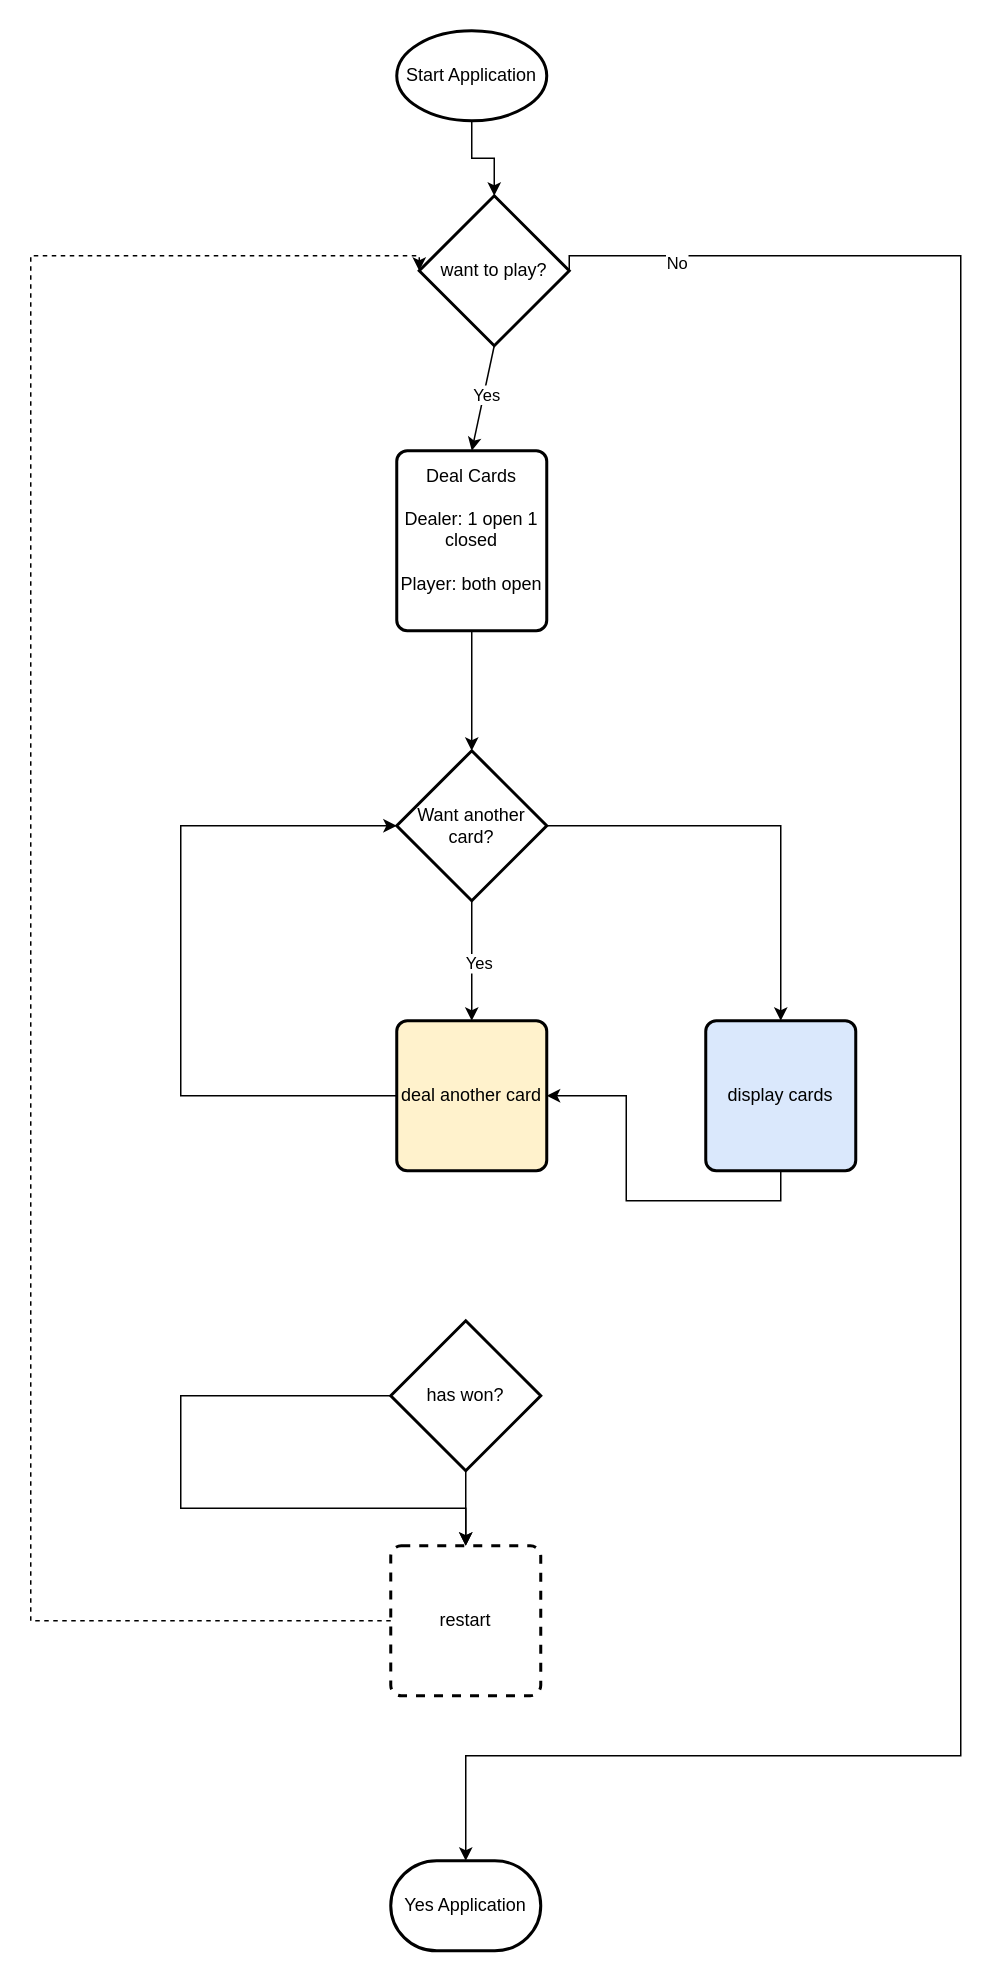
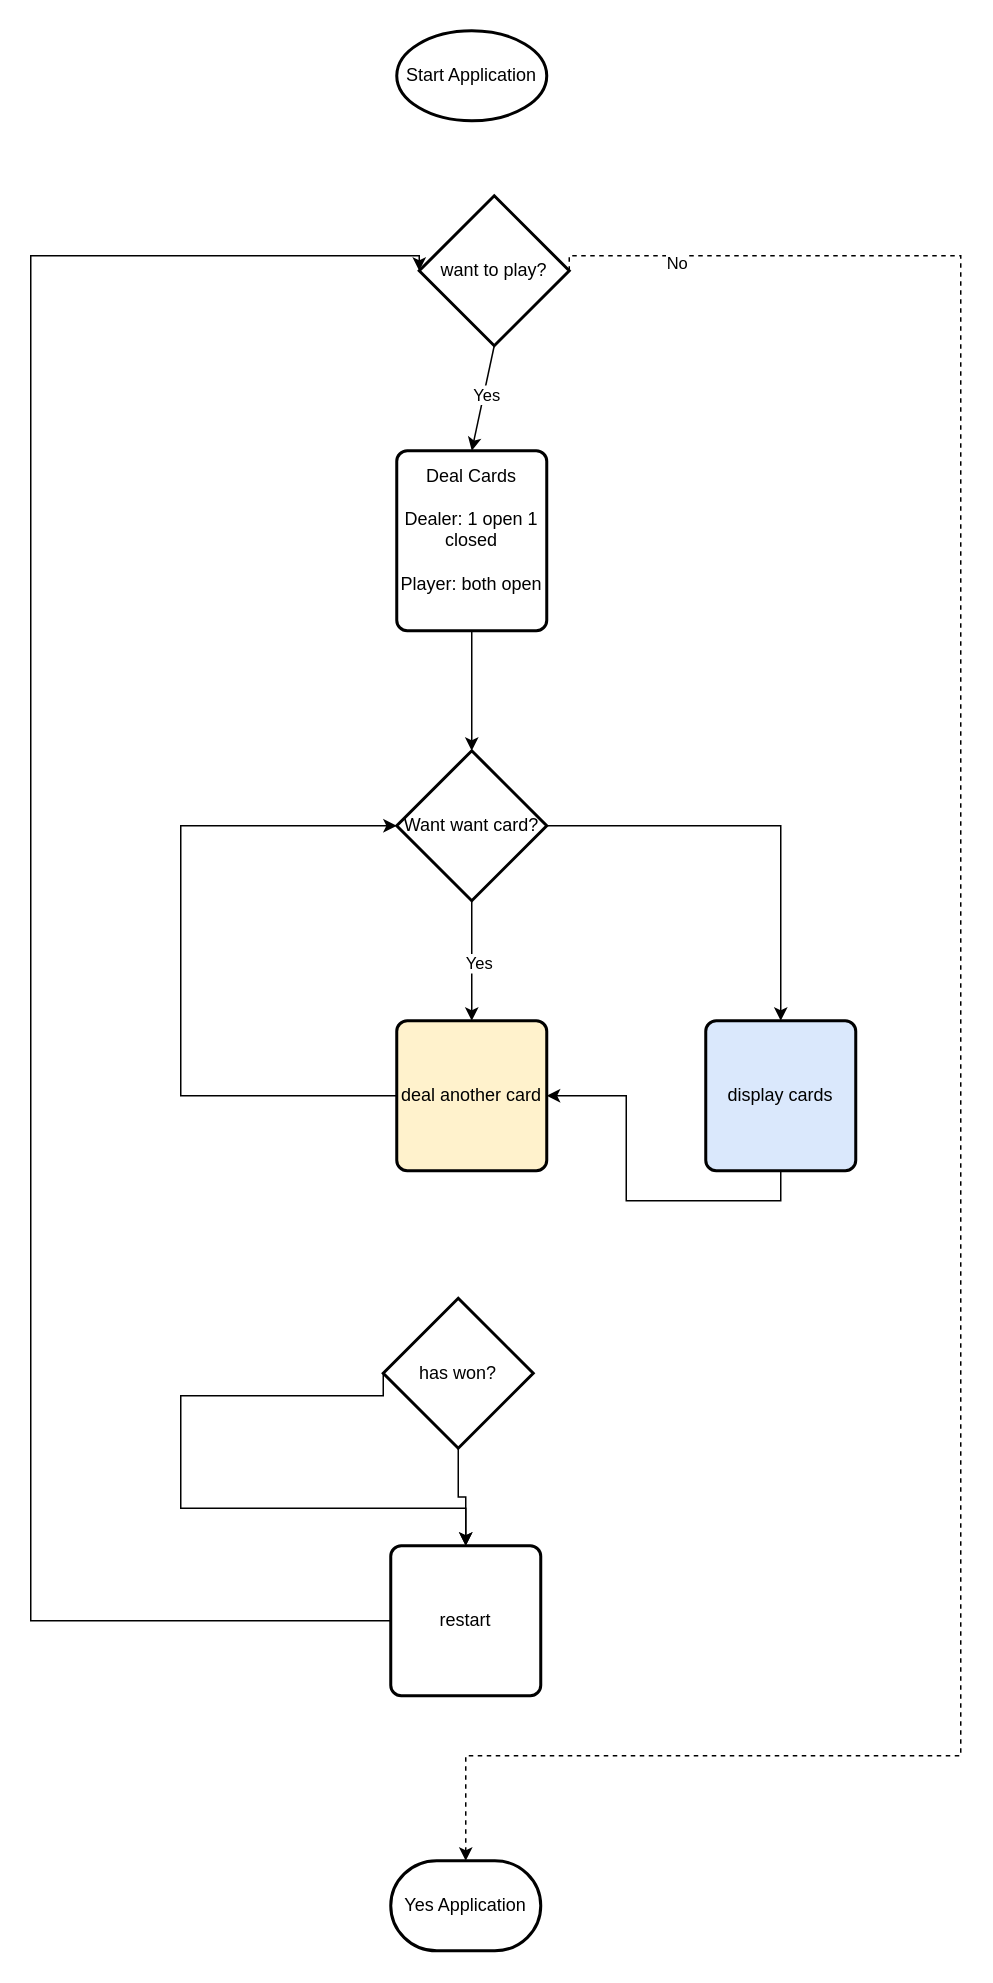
- <mxCell id="2" value="" style="edgeStyle=orthogonalEdgeStyle;rounded=0;orthogonalLoop=1;jettySize=auto;html=1;" edge="1" parent="1" source="3" target="4"><mxGeometry relative="1" as="geometry" /></mxCell>
- <mxCell id="12" value="Want another card?" style="strokeWidth=2;html=1;shape=mxgraph.flowchart.decision;whiteSpace=wrap;" vertex="1" parent="1"><mxGeometry x="264" y="500" width="100" height="100" as="geometry" /></mxCell>
+ <mxCell id="12" value="Want want card?" style="strokeWidth=2;html=1;shape=mxgraph.flowchart.decision;whiteSpace=wrap;" vertex="1" parent="1"><mxGeometry x="264" y="500" width="100" height="100" as="geometry" /></mxCell>
- <mxCell id="21" style="edgeStyle=orthogonalEdgeStyle;rounded=0;orthogonalLoop=1;jettySize=auto;html=1;exitX=0;exitY=0.5;exitDx=0;exitDy=0;entryX=0;entryY=0.5;entryDx=0;entryDy=0;entryPerimeter=0;dashed=1;" edge="1" parent="1" source="20" target="4"><mxGeometry relative="1" as="geometry"><Array as="points"><mxPoint x="20" y="1080" /><mxPoint x="20" y="170" /></Array></mxGeometry></mxCell>
+ <mxCell id="21" style="edgeStyle=orthogonalEdgeStyle;rounded=0;orthogonalLoop=1;jettySize=auto;html=1;exitX=0;exitY=0.5;exitDx=0;exitDy=0;entryX=0;entryY=0.5;entryDx=0;entryDy=0;entryPerimeter=0;" edge="1" parent="1" source="20" target="4"><mxGeometry relative="1" as="geometry"><Array as="points"><mxPoint x="20" y="1080" /><mxPoint x="20" y="170" /></Array></mxGeometry></mxCell>
- <mxCell id="23" style="edgeStyle=orthogonalEdgeStyle;rounded=0;orthogonalLoop=1;jettySize=auto;html=1;exitX=1;exitY=0.5;exitDx=0;exitDy=0;exitPerimeter=0;entryX=0.5;entryY=0;entryDx=0;entryDy=0;entryPerimeter=0;" edge="1" parent="1" source="4" target="22"><mxGeometry relative="1" as="geometry"><Array as="points"><mxPoint x="640" y="170" /><mxPoint x="640" y="1170" /><mxPoint x="310" y="1170" /></Array></mxGeometry></mxCell>
+ <mxCell id="23" style="edgeStyle=orthogonalEdgeStyle;rounded=0;orthogonalLoop=1;jettySize=auto;html=1;exitX=1;exitY=0.5;exitDx=0;exitDy=0;exitPerimeter=0;entryX=0.5;entryY=0;entryDx=0;entryDy=0;entryPerimeter=0;dashed=1;" edge="1" parent="1" source="4" target="22"><mxGeometry relative="1" as="geometry"><Array as="points"><mxPoint x="640" y="170" /><mxPoint x="640" y="1170" /><mxPoint x="310" y="1170" /></Array></mxGeometry></mxCell>
- <mxCell id="18" value="has won?" style="strokeWidth=2;html=1;shape=mxgraph.flowchart.decision;whiteSpace=wrap;" vertex="1" parent="1"><mxGeometry x="260" y="880" width="100" height="100" as="geometry" /></mxCell>
+ <mxCell id="18" value="has won?" style="strokeWidth=2;html=1;shape=mxgraph.flowchart.decision;whiteSpace=wrap;" vertex="1" parent="1"><mxGeometry x="255" y="865" width="100" height="100" as="geometry" /></mxCell>
- <mxCell id="20" value="restart" style="rounded=1;whiteSpace=wrap;html=1;absoluteArcSize=1;arcSize=14;strokeWidth=2;dashed=1;" vertex="1" parent="1"><mxGeometry x="260" y="1030" width="100" height="100" as="geometry" /></mxCell>
+ <mxCell id="20" value="restart" style="rounded=1;whiteSpace=wrap;html=1;absoluteArcSize=1;arcSize=14;strokeWidth=2;" vertex="1" parent="1"><mxGeometry x="260" y="1030" width="100" height="100" as="geometry" /></mxCell>
